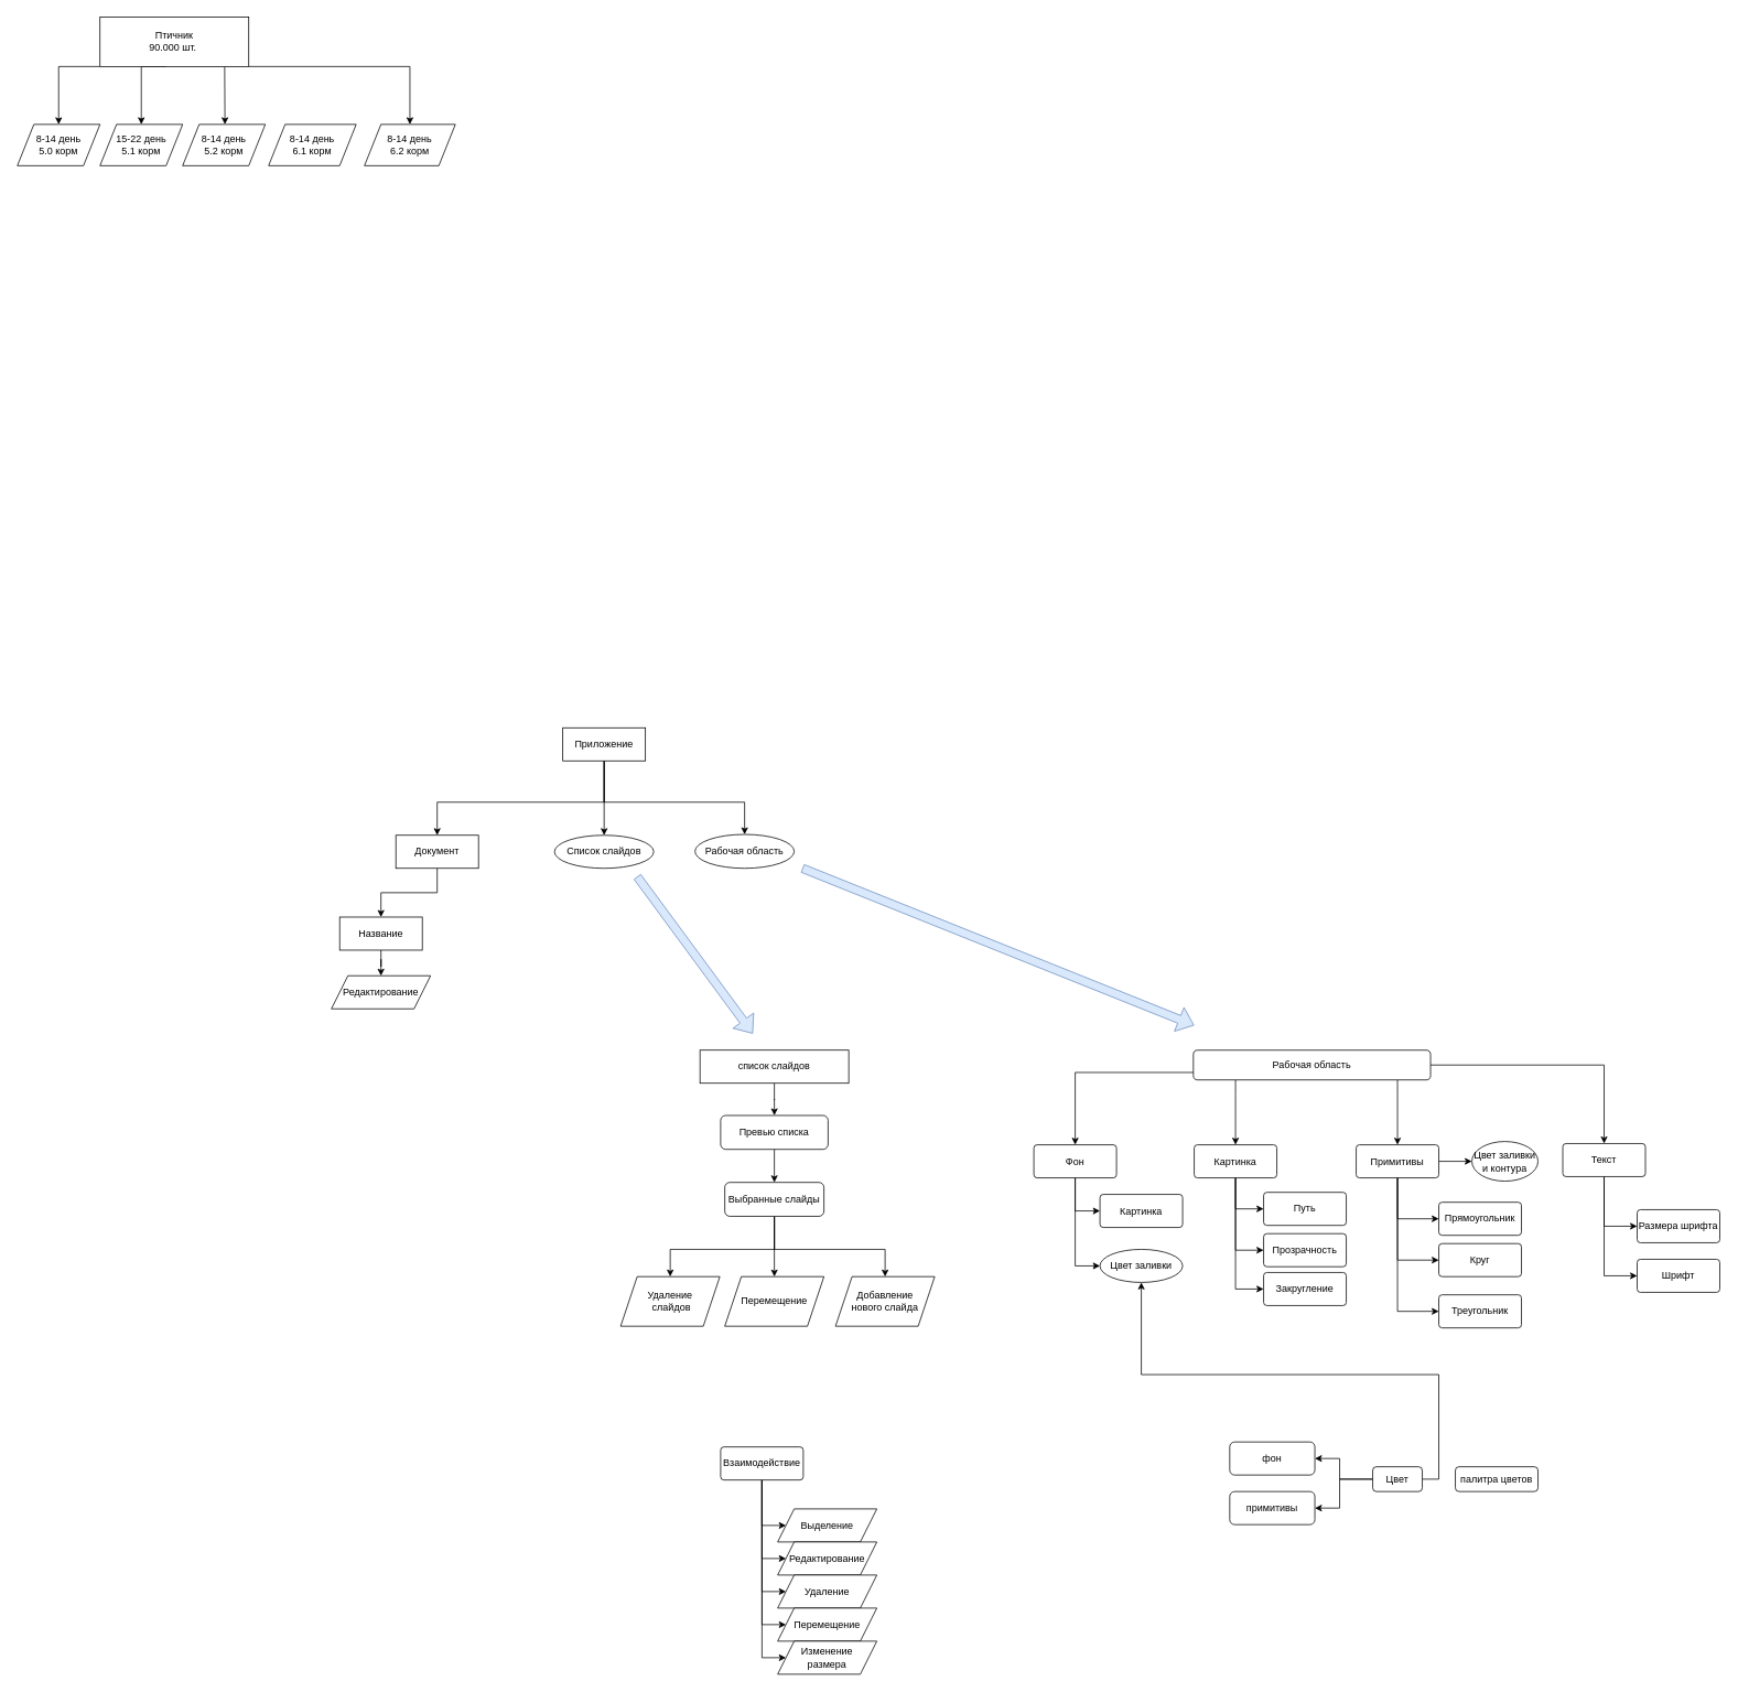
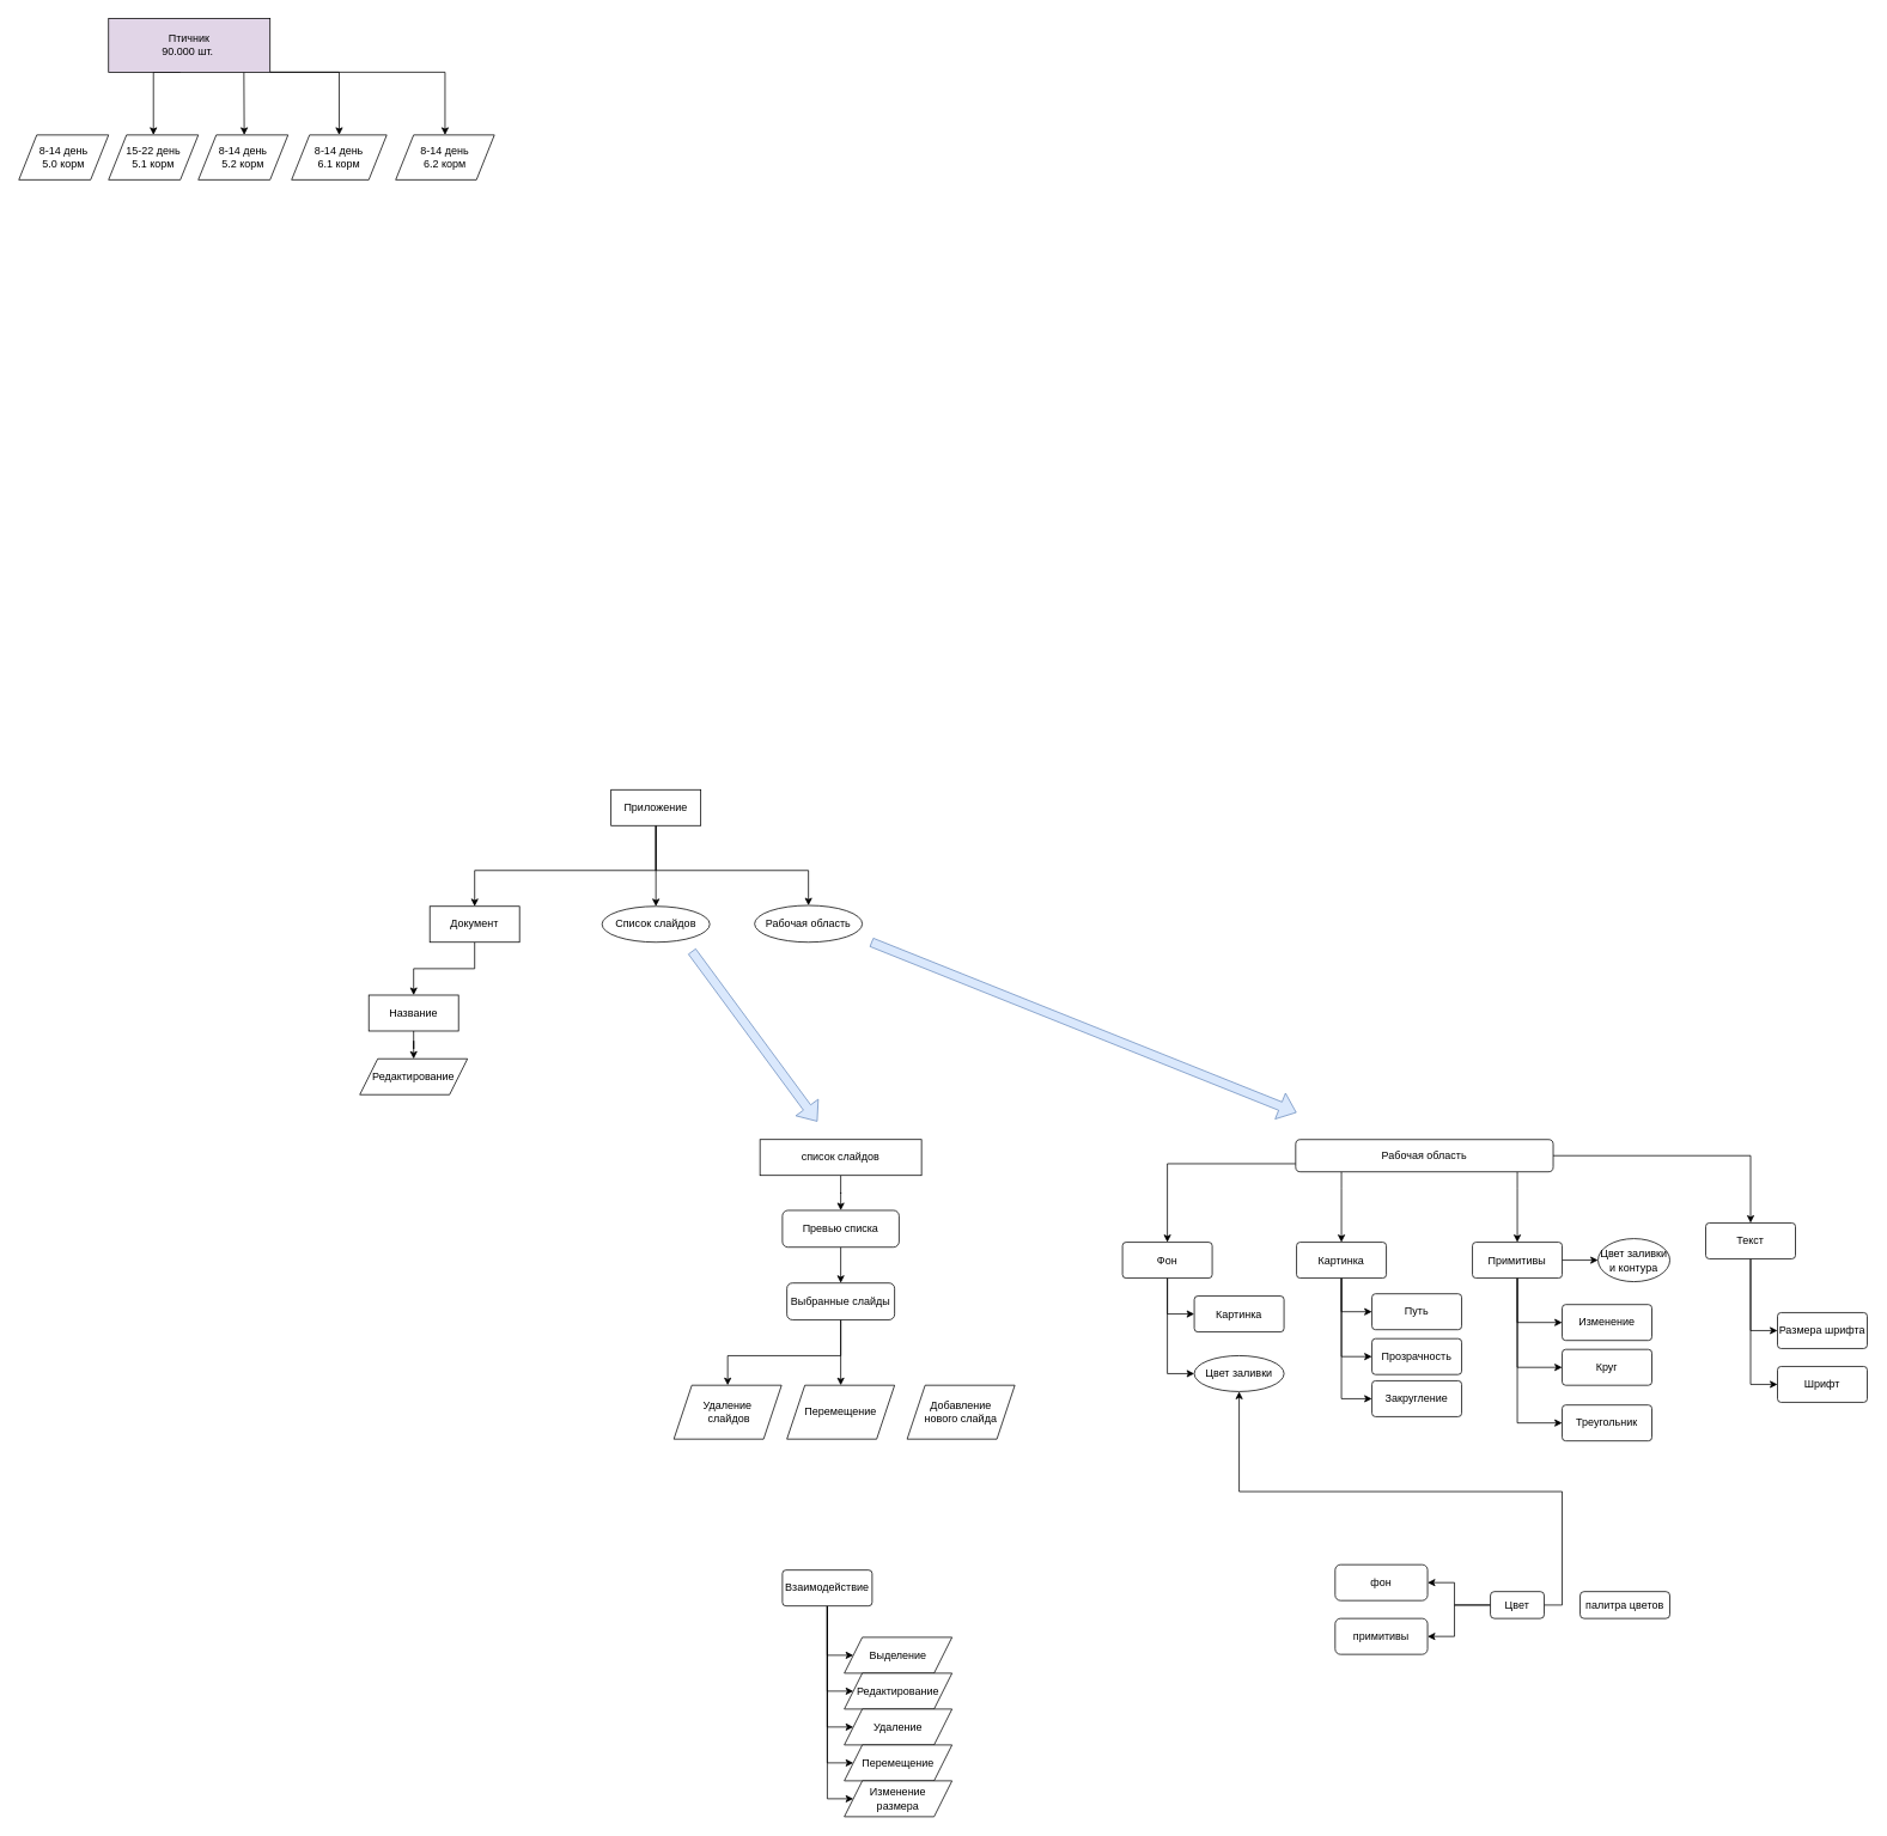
- <mxCell id="7" value="Птичник&lt;br&gt;90.000 шт.&amp;nbsp;" style="rounded=0;whiteSpace=wrap;html=1;" parent="1" vertex="1"><mxGeometry x="120" y="20" width="180" height="60" as="geometry" /></mxCell>
+ <mxCell id="7" value="Птичник&lt;br&gt;90.000 шт.&amp;nbsp;" style="rounded=0;whiteSpace=wrap;html=1;fillColor=#e1d5e7;" parent="1" vertex="1"><mxGeometry x="120" y="20" width="180" height="60" as="geometry" /></mxCell>
- <mxCell id="2" style="edgeStyle=orthogonalEdgeStyle;rounded=0;orthogonalLoop=1;jettySize=auto;html=1;entryX=0.5;entryY=0;entryDx=0;entryDy=0;exitX=0;exitY=1;exitDx=0;exitDy=0;" parent="1" source="7" target="8" edge="1"><mxGeometry relative="1" as="geometry"><Array as="points"><mxPoint x="70" y="80" /></Array></mxGeometry></mxCell>
+ <mxCell id="5" style="edgeStyle=orthogonalEdgeStyle;rounded=0;orthogonalLoop=1;jettySize=auto;html=1;entryX=0.5;entryY=0;entryDx=0;entryDy=0;" parent="1" source="7" target="11" edge="1"><mxGeometry relative="1" as="geometry"><Array as="points"><mxPoint x="377" y="80" /></Array></mxGeometry></mxCell>
- <mxCell id="15" value="Текст" style="rounded=1;arcSize=10;whiteSpace=wrap;html=1;align=center;" vertex="1" parent="1"><mxGeometry x="1890" y="1383" width="100" height="40" as="geometry" /></mxCell>
+ <mxCell id="15" value="Текст" style="rounded=1;arcSize=10;whiteSpace=wrap;html=1;align=center;" vertex="1" parent="1"><mxGeometry x="1900" y="1363" width="100" height="40" as="geometry" /></mxCell>
- <mxCell id="53" value="Прямоугольник" style="rounded=1;arcSize=10;whiteSpace=wrap;html=1;align=center;" vertex="1" parent="1"><mxGeometry x="1740" y="1454" width="100" height="40" as="geometry" /></mxCell>
+ <mxCell id="53" value="Изменение" style="rounded=1;arcSize=10;whiteSpace=wrap;html=1;align=center;" vertex="1" parent="1"><mxGeometry x="1740" y="1454" width="100" height="40" as="geometry" /></mxCell>
- <mxCell id="79" style="edgeStyle=orthogonalEdgeStyle;rounded=0;orthogonalLoop=1;jettySize=auto;html=1;entryX=0.5;entryY=0;entryDx=0;entryDy=0;" edge="1" parent="1" source="80" target="68"><mxGeometry relative="1" as="geometry"><Array as="points"><mxPoint x="936" y="1511" /><mxPoint x="1070" y="1511" /></Array></mxGeometry></mxCell>
